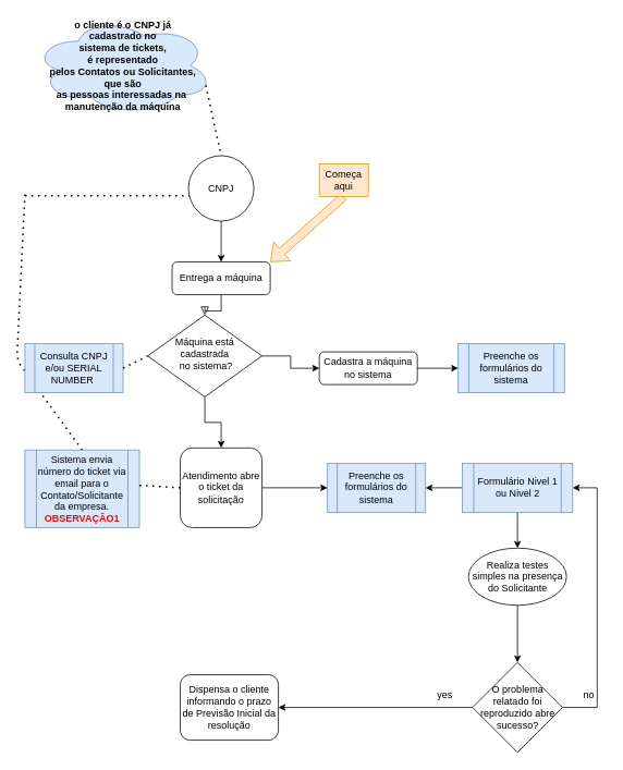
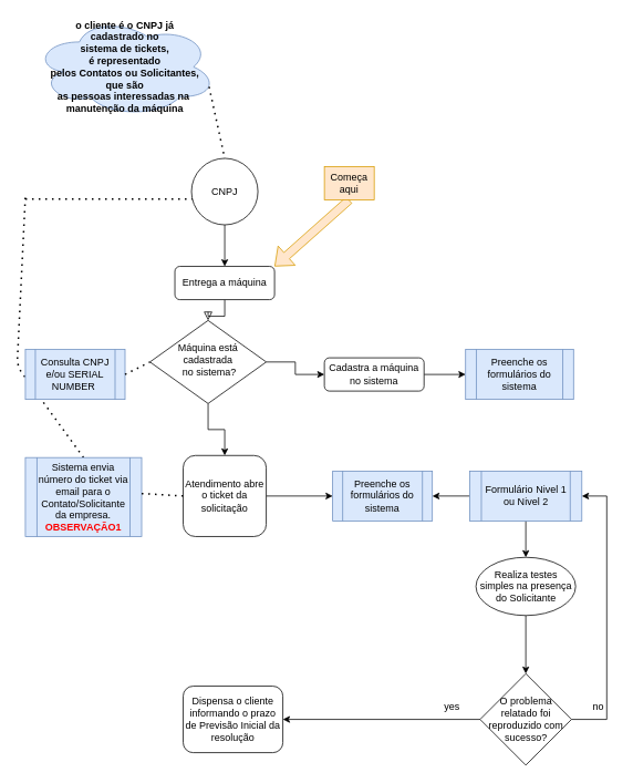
- <mxCell id="28" value="O problema relatado foi reproduzido abre sucesso?" style="rhombus;whiteSpace=wrap;html=1;" vertex="1" parent="1"><mxGeometry x="577.5" y="810" width="110" height="110" as="geometry" /></mxCell>
+ <mxCell id="28" value="O problema relatado foi reproduzido com sucesso?" style="rhombus;whiteSpace=wrap;html=1;" vertex="1" parent="1"><mxGeometry x="577.5" y="810" width="110" height="110" as="geometry" /></mxCell>
